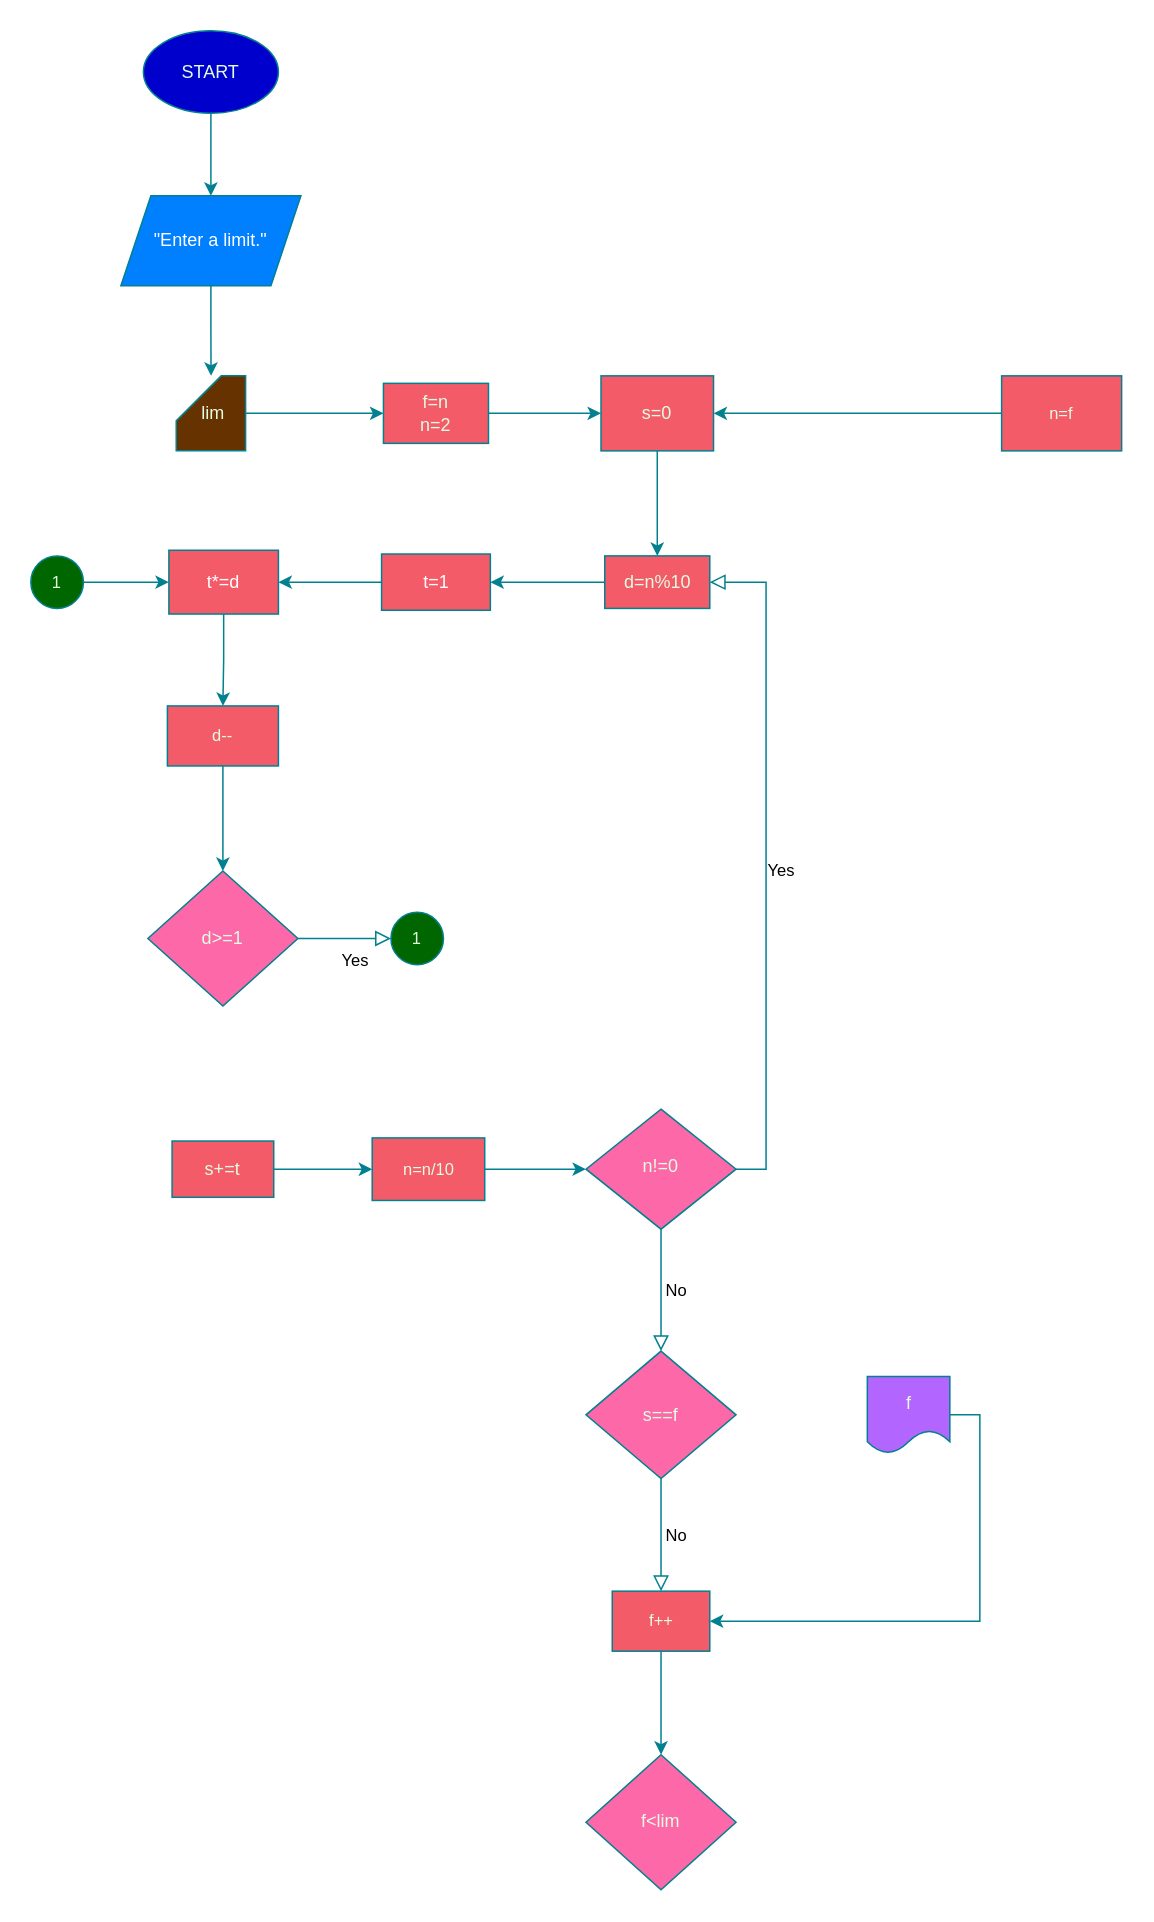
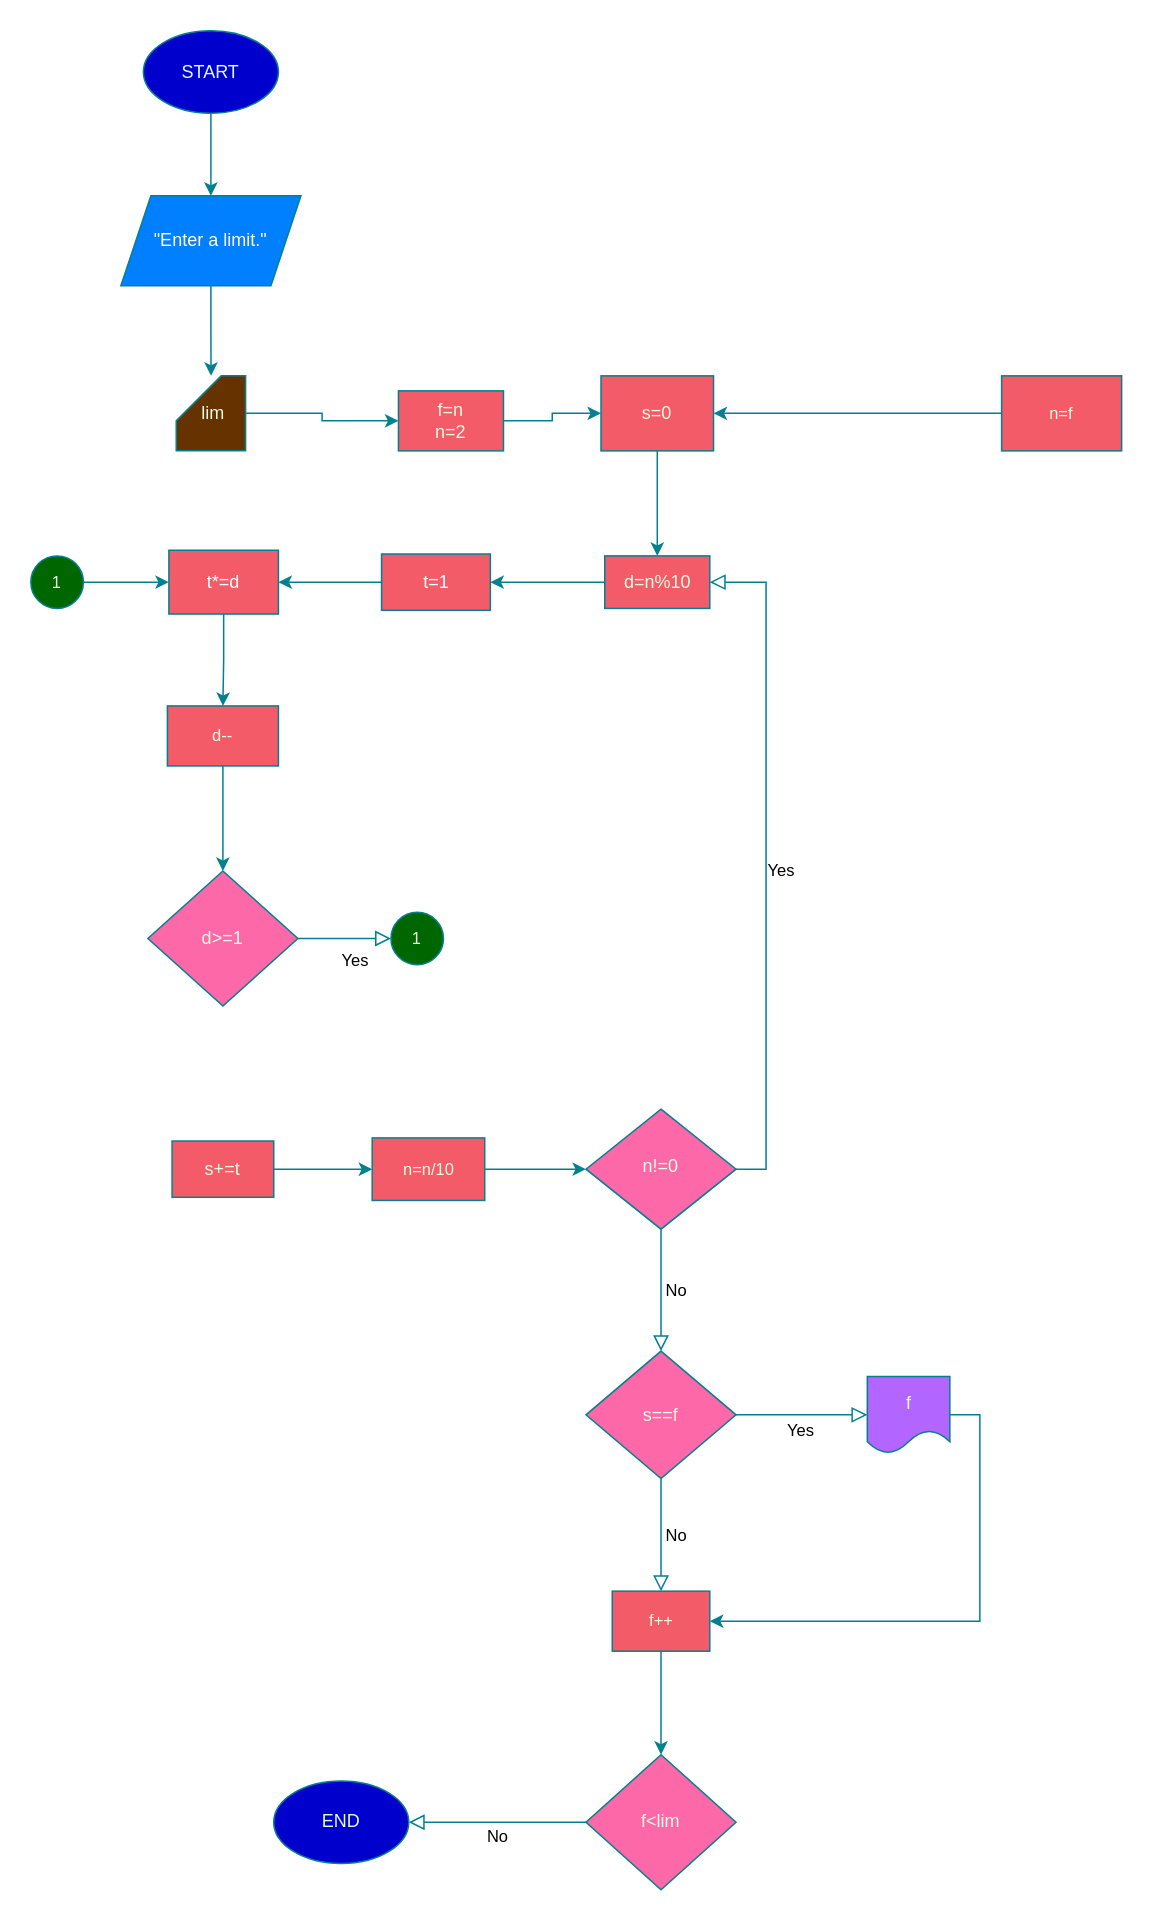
- <mxCell id="15" value="f=n&lt;br&gt;n=2" style="rounded=0;whiteSpace=wrap;html=1;strokeColor=#028090;fontColor=#E4FDE1;fillColor=#F45B69;" parent="1" vertex="1"><mxGeometry x="255" y="255" width="70" height="40" as="geometry" /></mxCell>
+ <mxCell id="15" value="f=n&lt;br&gt;n=2" style="rounded=0;whiteSpace=wrap;html=1;strokeColor=#028090;fontColor=#E4FDE1;fillColor=#F45B69;" parent="1" vertex="1"><mxGeometry x="265" y="260" width="70" height="40" as="geometry" /></mxCell>
+ <mxCell id="32" value="Yes" style="edgeStyle=orthogonalEdgeStyle;rounded=0;html=1;jettySize=auto;orthogonalLoop=1;fontSize=11;endArrow=block;endFill=0;endSize=8;strokeWidth=1;shadow=0;labelBackgroundColor=none;strokeColor=#028090;fontColor=default;exitX=1;exitY=0.5;exitDx=0;exitDy=0;entryX=0;entryY=0.5;entryDx=0;entryDy=0;" parent="1" source="16" target="19" edge="1"><mxGeometry x="-0.011" y="-10" relative="1" as="geometry"><mxPoint as="offset" /><mxPoint x="400" y="1070" as="sourcePoint" /><mxPoint x="388" y="700" as="targetPoint" /><Array as="points" /></mxGeometry></mxCell>
+ <mxCell id="20" value="END" style="ellipse;whiteSpace=wrap;html=1;strokeColor=#028090;fontColor=#E4FDE1;fillColor=#0000CC;" parent="1" vertex="1"><mxGeometry x="181.88" y="1186.5" width="90" height="55" as="geometry" /></mxCell>
+ <mxCell id="13" value="No" style="edgeStyle=orthogonalEdgeStyle;rounded=0;html=1;jettySize=auto;orthogonalLoop=1;fontSize=11;endArrow=block;endFill=0;endSize=8;strokeWidth=1;shadow=0;labelBackgroundColor=none;strokeColor=#028090;fontColor=default;exitX=0;exitY=0.5;exitDx=0;exitDy=0;entryX=1;entryY=0.5;entryDx=0;entryDy=0;" parent="1" source="10" target="20" edge="1"><mxGeometry y="10" relative="1" as="geometry"><mxPoint as="offset" /><mxPoint x="620" y="500" as="sourcePoint" /><mxPoint x="630" y="550" as="targetPoint" /><Array as="points" /></mxGeometry></mxCell>
